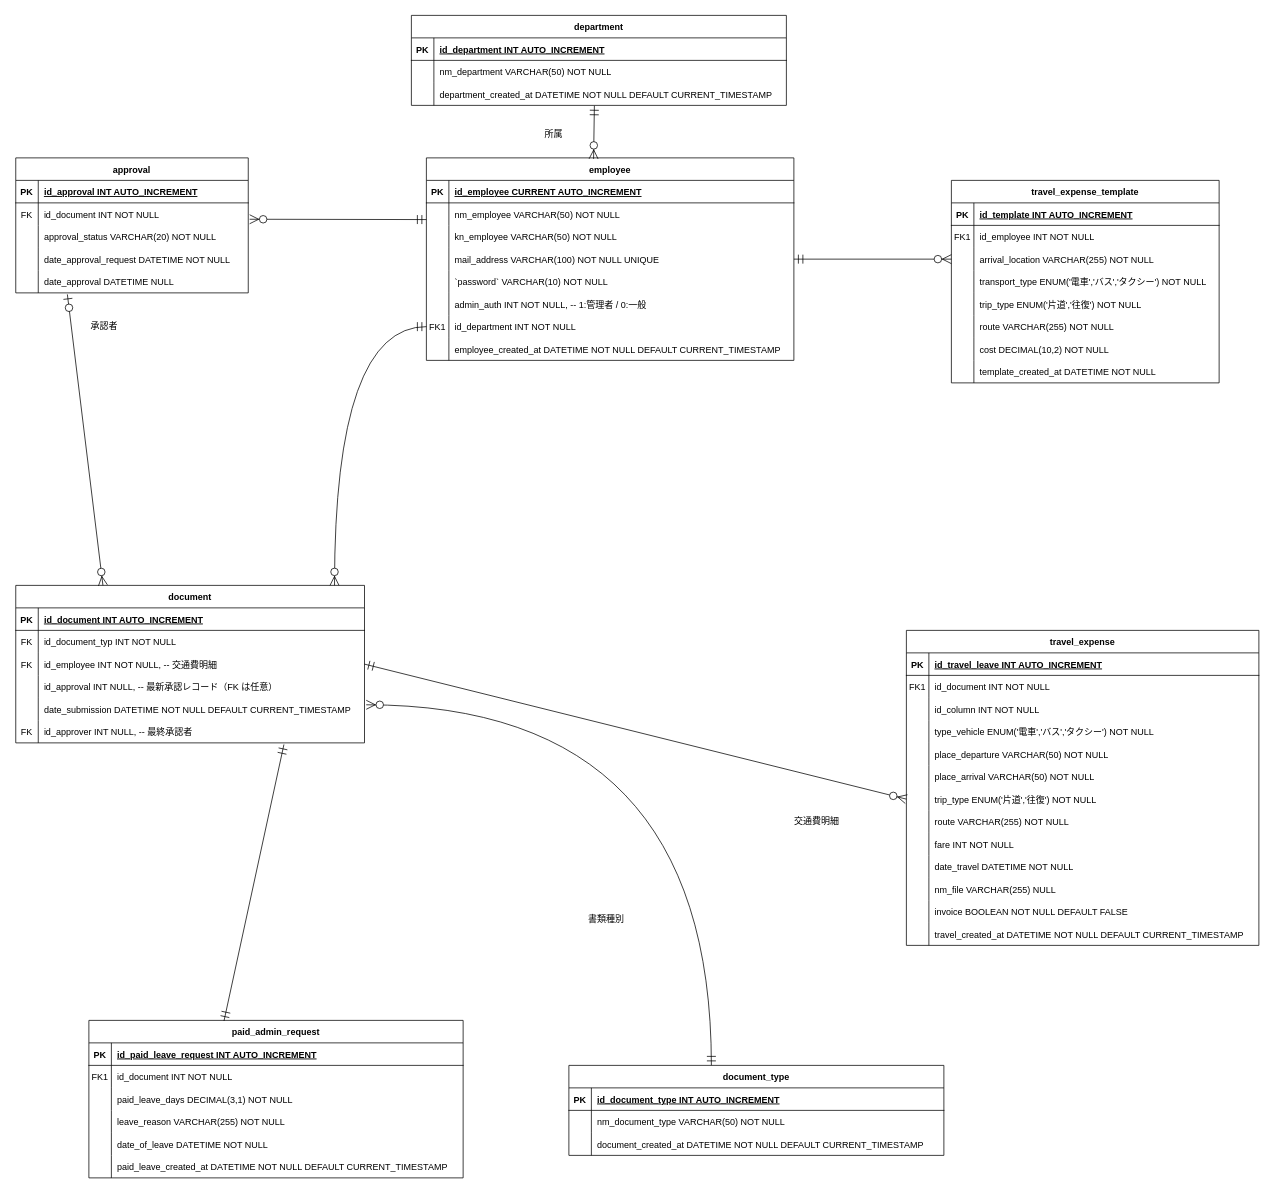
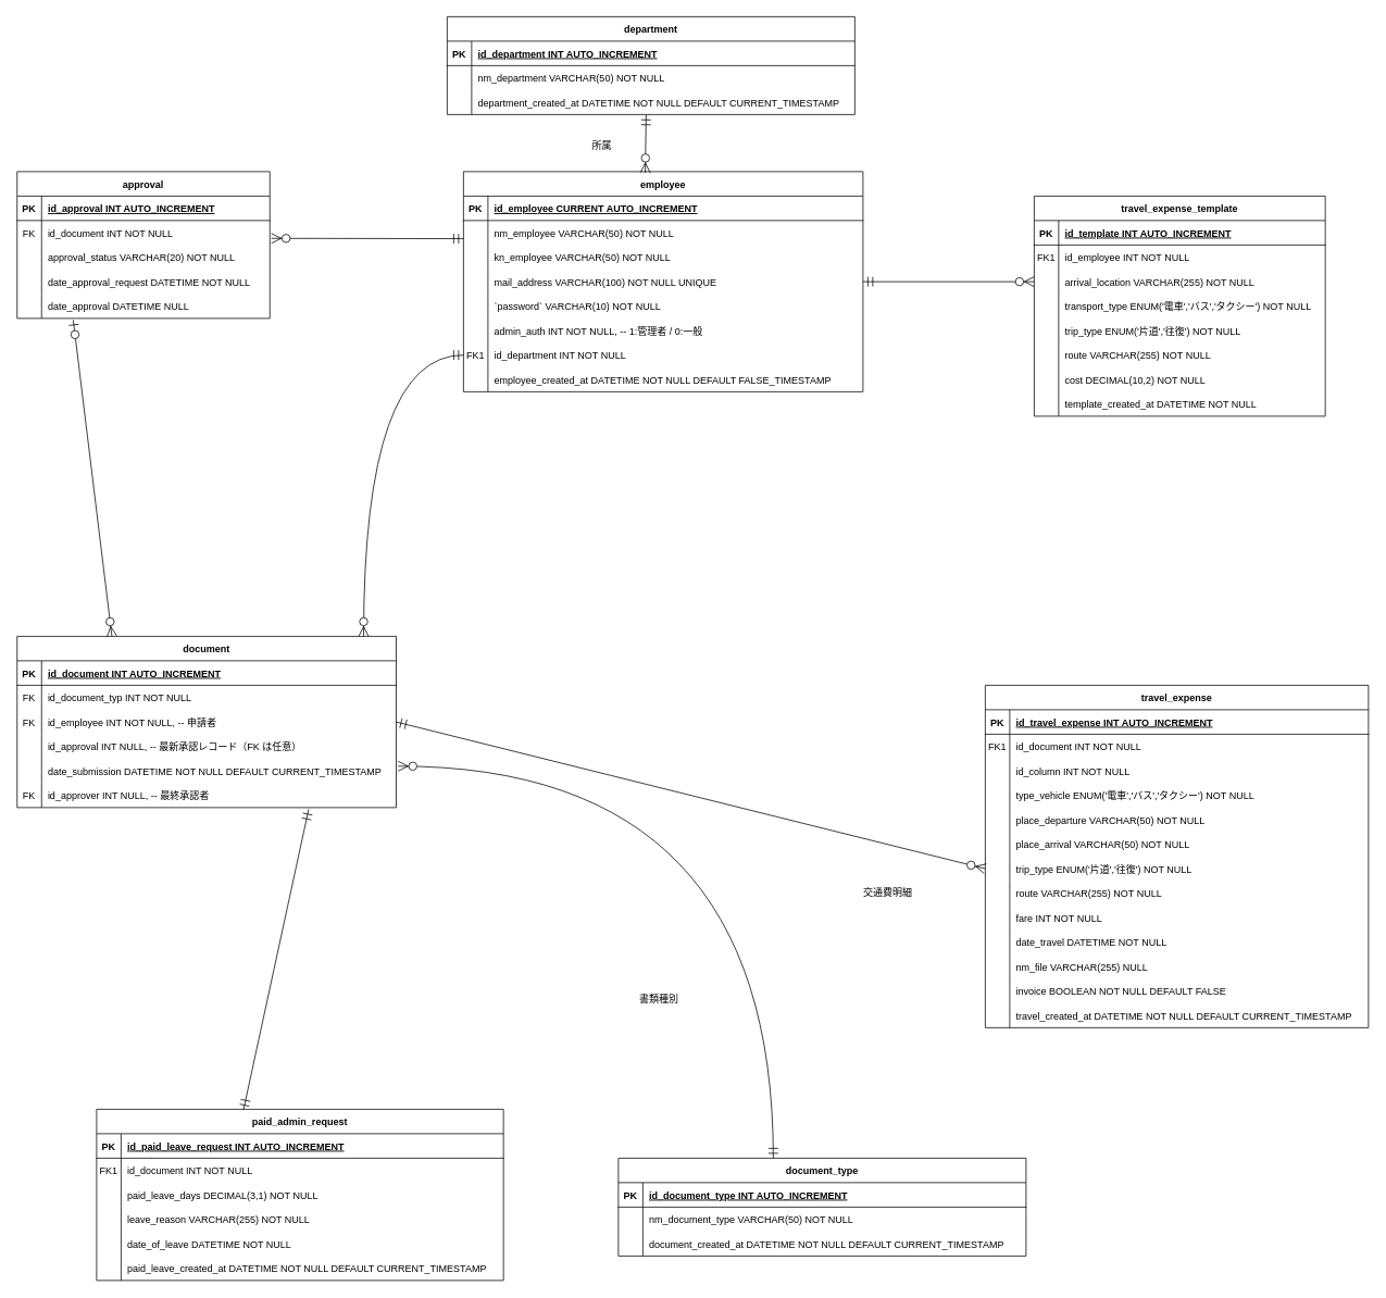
- <mxCell id="4" value="承認者" style="text;html=1;align=center;verticalAlign=middle;resizable=0;points=[];autosize=1;strokeColor=none;fillColor=none;" parent="3" vertex="1"><mxGeometry width="60" height="30" as="geometry" /></mxCell>
- <mxCell id="46" value="employee_created_at     DATETIME     NOT NULL DEFAULT CURRENT_TIMESTAMP" style="shape=partialRectangle;overflow=hidden;connectable=0;fillColor=none;align=left;strokeColor=inherit;top=0;left=0;bottom=0;right=0;spacingLeft=6;" parent="44" vertex="1"><mxGeometry x="30" width="460" height="30" as="geometry"><mxRectangle width="460" height="30" as="alternateBounds" /></mxGeometry></mxCell>
+ <mxCell id="46" value="employee_created_at     DATETIME     NOT NULL DEFAULT FALSE_TIMESTAMP" style="shape=partialRectangle;overflow=hidden;connectable=0;fillColor=none;align=left;strokeColor=inherit;top=0;left=0;bottom=0;right=0;spacingLeft=6;" parent="44" vertex="1"><mxGeometry x="30" width="460" height="30" as="geometry"><mxRectangle width="460" height="30" as="alternateBounds" /></mxGeometry></mxCell>
- <mxCell id="69" value="id_employee             INT          NOT NULL,                  -- 交通費明細" style="shape=partialRectangle;overflow=hidden;connectable=0;fillColor=none;align=left;strokeColor=inherit;top=0;left=0;bottom=0;right=0;spacingLeft=6;" parent="67" vertex="1"><mxGeometry x="30" width="435" height="30" as="geometry"><mxRectangle width="435" height="30" as="alternateBounds" /></mxGeometry></mxCell>
+ <mxCell id="69" value="id_employee             INT          NOT NULL,                  -- 申請者" style="shape=partialRectangle;overflow=hidden;connectable=0;fillColor=none;align=left;strokeColor=inherit;top=0;left=0;bottom=0;right=0;spacingLeft=6;" parent="67" vertex="1"><mxGeometry x="30" width="435" height="30" as="geometry"><mxRectangle width="435" height="30" as="alternateBounds" /></mxGeometry></mxCell>
- <mxCell id="83" value="id_travel_leave       INT          AUTO_INCREMENT " style="shape=partialRectangle;overflow=hidden;connectable=0;fillColor=none;align=left;strokeColor=inherit;top=0;left=0;bottom=0;right=0;spacingLeft=6;fontStyle=5;" parent="81" vertex="1"><mxGeometry x="30" width="440" height="30" as="geometry"><mxRectangle width="440" height="30" as="alternateBounds" /></mxGeometry></mxCell>
+ <mxCell id="83" value="id_travel_expense       INT          AUTO_INCREMENT " style="shape=partialRectangle;overflow=hidden;connectable=0;fillColor=none;align=left;strokeColor=inherit;top=0;left=0;bottom=0;right=0;spacingLeft=6;fontStyle=5;" parent="81" vertex="1"><mxGeometry x="30" width="440" height="30" as="geometry"><mxRectangle width="440" height="30" as="alternateBounds" /></mxGeometry></mxCell>
